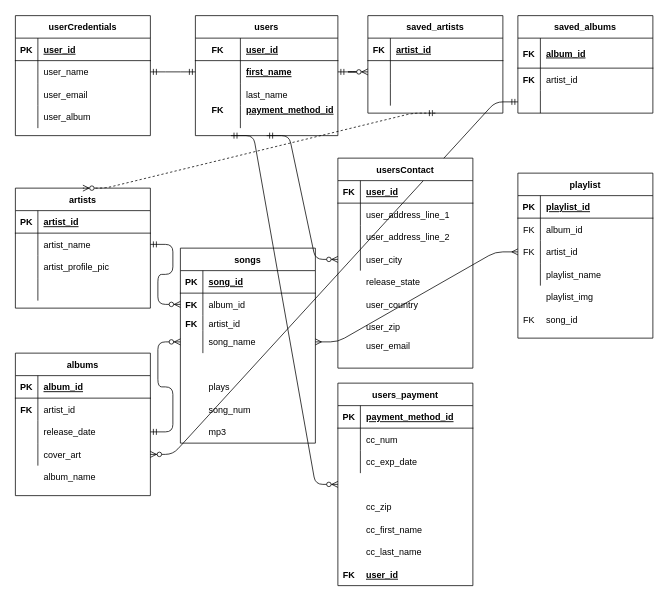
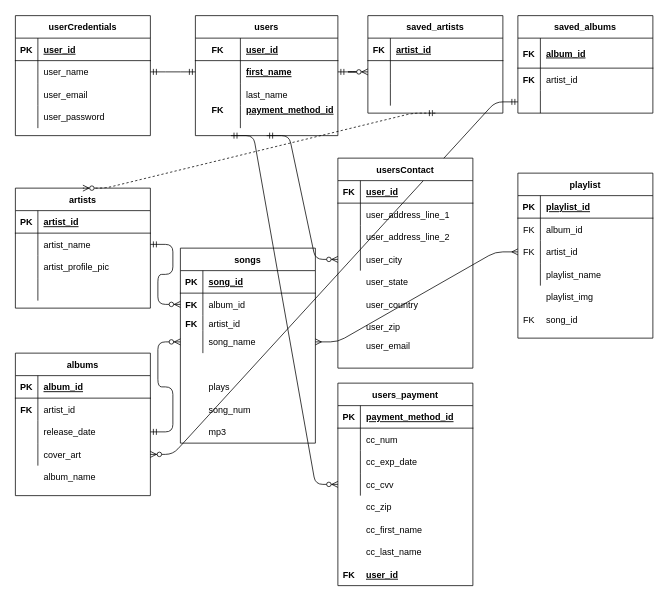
- <mxCell id="14" value="user_album" style="shape=partialRectangle;connectable=0;fillColor=none;top=0;left=0;bottom=0;right=0;align=left;spacingLeft=6;overflow=hidden;" vertex="1" parent="12"><mxGeometry x="30" width="150" height="30" as="geometry" /></mxCell>
+ <mxCell id="14" value="user_password" style="shape=partialRectangle;connectable=0;fillColor=none;top=0;left=0;bottom=0;right=0;align=left;spacingLeft=6;overflow=hidden;" vertex="1" parent="12"><mxGeometry x="30" width="150" height="30" as="geometry" /></mxCell>
- <mxCell id="130" value="release_state" style="shape=partialRectangle;connectable=0;fillColor=none;top=0;left=0;bottom=0;right=0;align=left;spacingLeft=6;overflow=hidden;" vertex="1" parent="1"><mxGeometry x="480" y="360" width="150" height="30" as="geometry" /></mxCell>
+ <mxCell id="130" value="user_state" style="shape=partialRectangle;connectable=0;fillColor=none;top=0;left=0;bottom=0;right=0;align=left;spacingLeft=6;overflow=hidden;" vertex="1" parent="1"><mxGeometry x="480" y="360" width="150" height="30" as="geometry" /></mxCell>
+ <mxCell id="147" value="cc_cvv" style="shape=partialRectangle;connectable=0;fillColor=none;top=0;left=0;bottom=0;right=0;align=left;spacingLeft=6;overflow=hidden;" vertex="1" parent="145"><mxGeometry x="30" width="150" height="30" as="geometry" /></mxCell>
